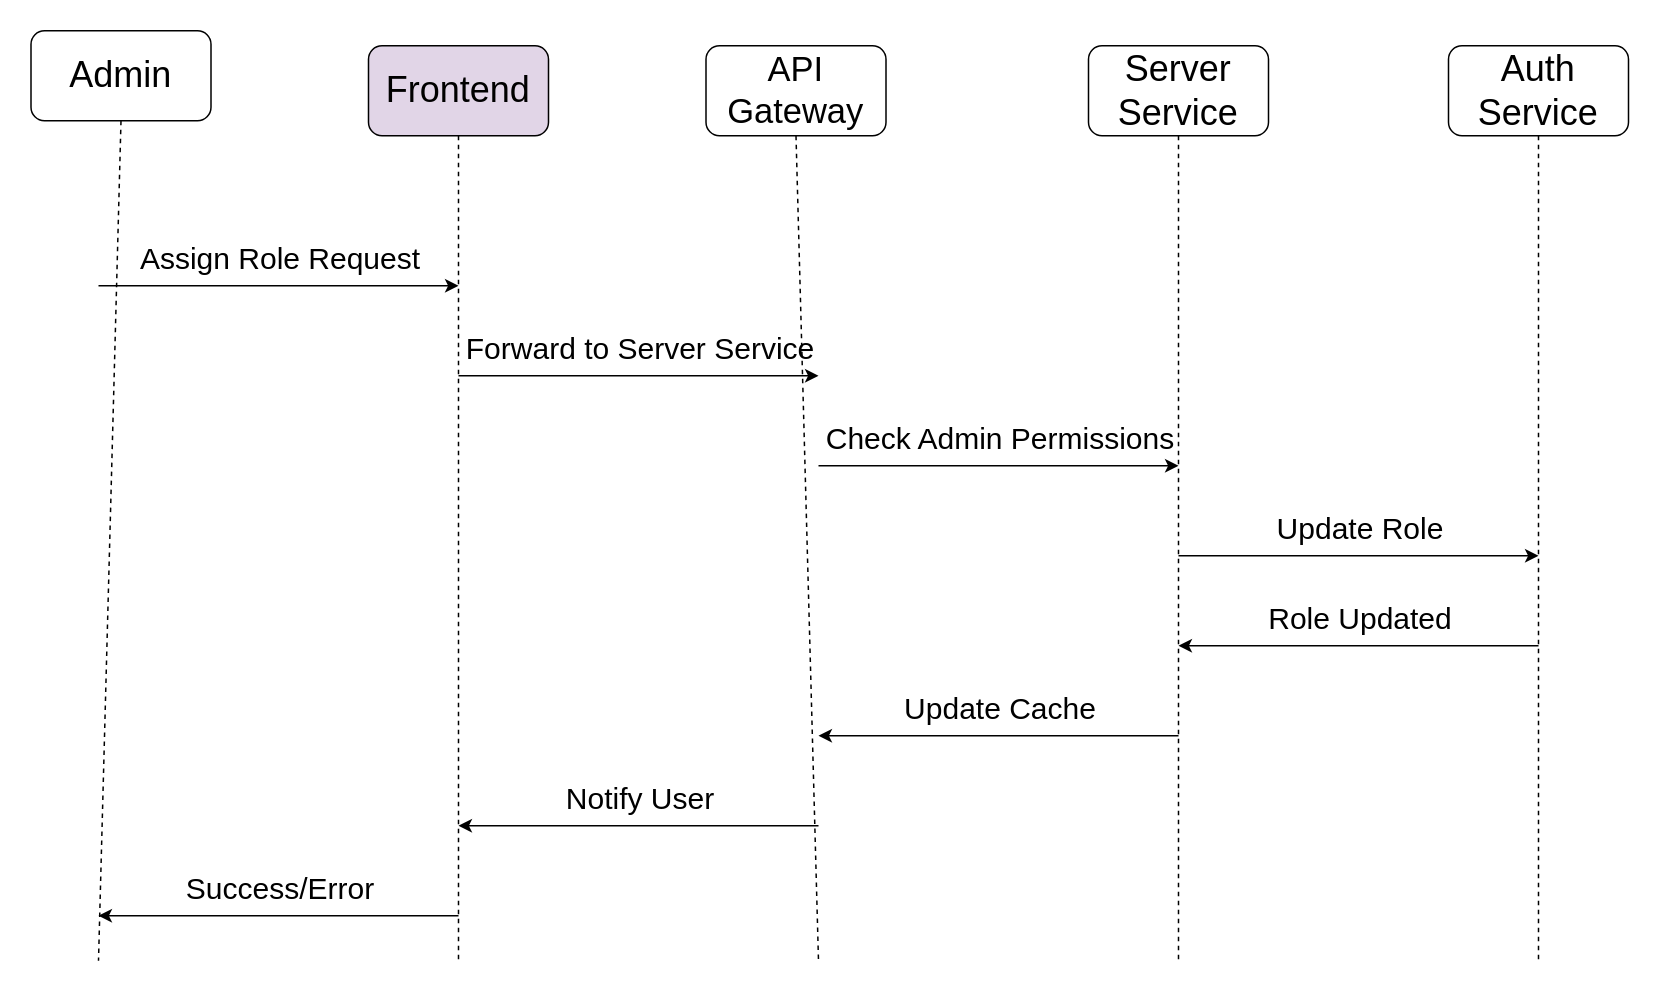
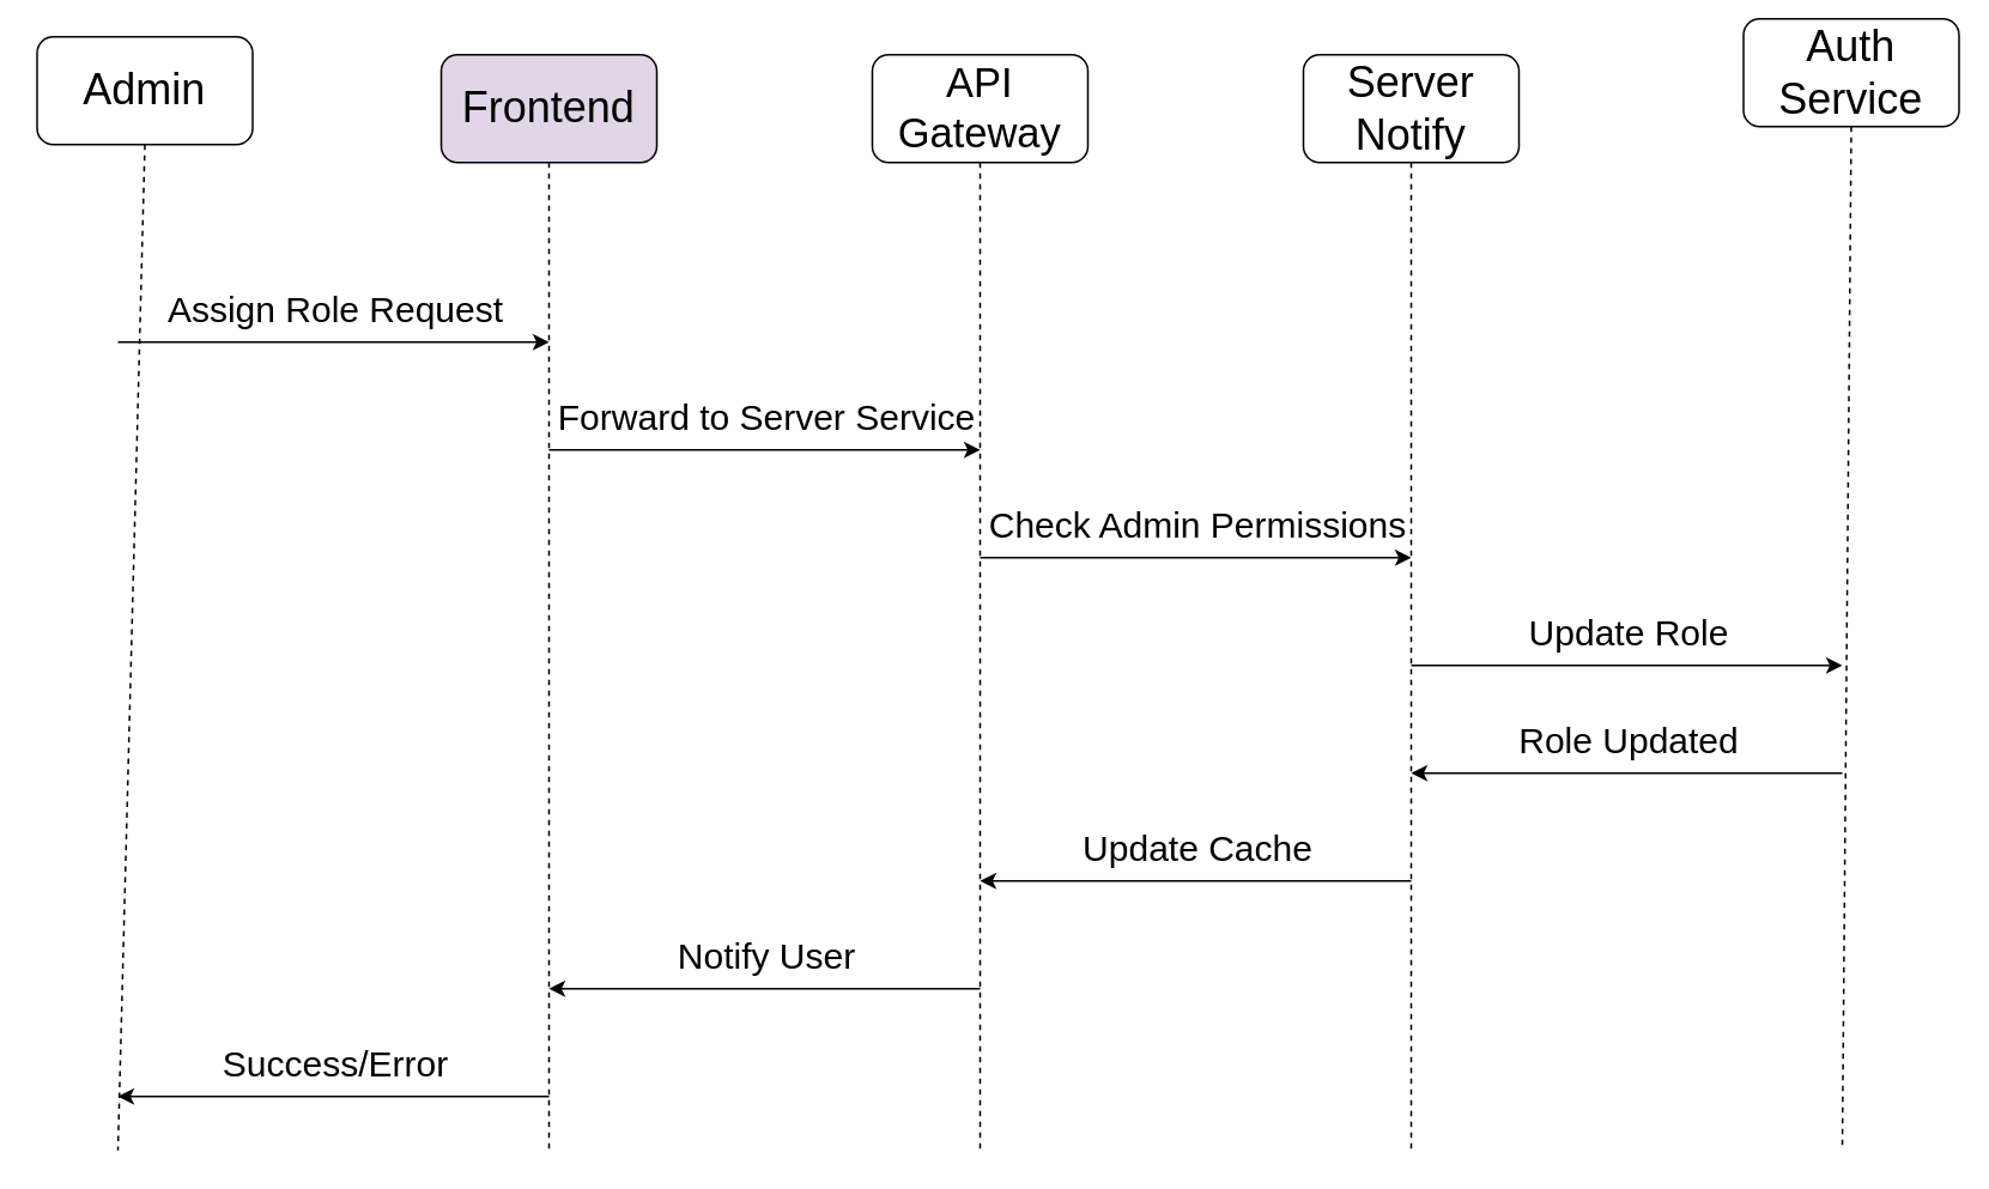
- <mxCell id="5" value="&lt;font style=&quot;font-size: 23px;&quot;&gt;API Gateway&lt;/font&gt;" style="rounded=1;whiteSpace=wrap;html=1;" parent="1" vertex="1"><mxGeometry x="470" y="30" width="120" height="60" as="geometry" /></mxCell>
+ <mxCell id="5" value="&lt;font style=&quot;font-size: 23px;&quot;&gt;API Gateway&lt;/font&gt;" style="rounded=1;whiteSpace=wrap;html=1;" parent="1" vertex="1"><mxGeometry x="485" y="30" width="120" height="60" as="geometry" /></mxCell>
- <mxCell id="6" value="&lt;font style=&quot;font-size: 24px;&quot;&gt;Server Service&lt;/font&gt;" style="rounded=1;whiteSpace=wrap;html=1;" parent="1" vertex="1"><mxGeometry x="725" y="30" width="120" height="60" as="geometry" /></mxCell>
+ <mxCell id="6" value="&lt;font style=&quot;font-size: 24px;&quot;&gt;Server Notify&lt;/font&gt;" style="rounded=1;whiteSpace=wrap;html=1;" parent="1" vertex="1"><mxGeometry x="725" y="30" width="120" height="60" as="geometry" /></mxCell>
- <mxCell id="7" value="&lt;font style=&quot;font-size: 24px;&quot;&gt;Auth Service&lt;/font&gt;" style="rounded=1;whiteSpace=wrap;html=1;" parent="1" vertex="1"><mxGeometry x="965" y="30" width="120" height="60" as="geometry" /></mxCell>
+ <mxCell id="7" value="&lt;font style=&quot;font-size: 24px;&quot;&gt;Auth Service&lt;/font&gt;" style="rounded=1;whiteSpace=wrap;html=1;" parent="1" vertex="1"><mxGeometry x="970" y="10" width="120" height="60" as="geometry" /></mxCell>
